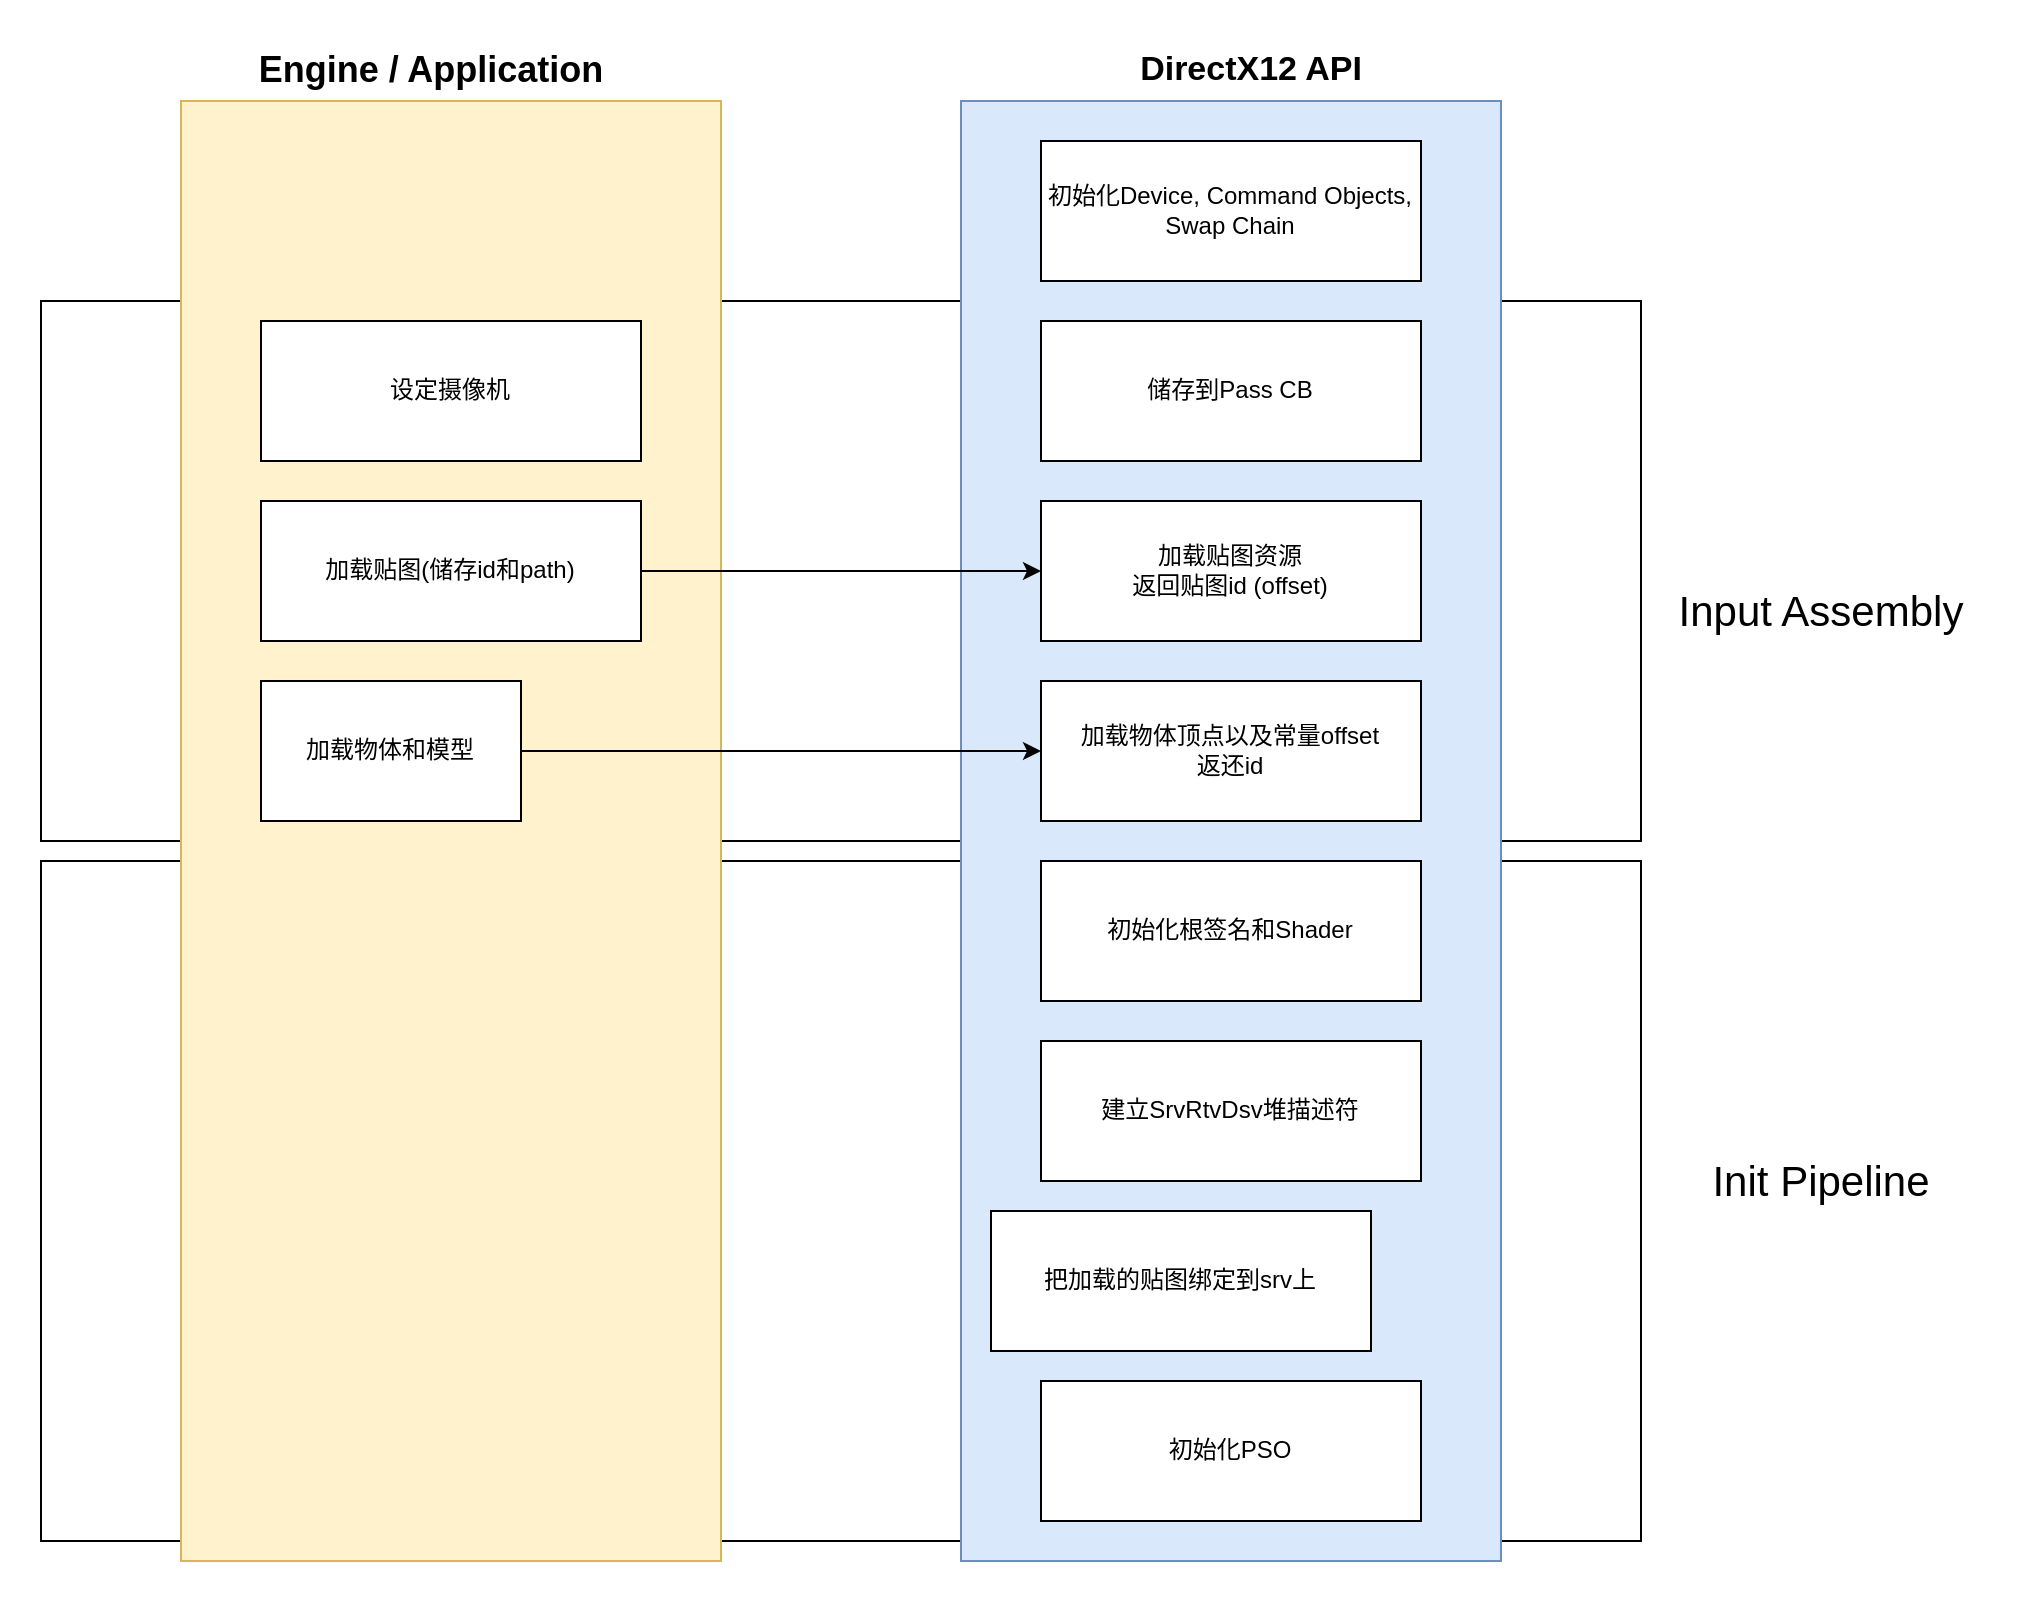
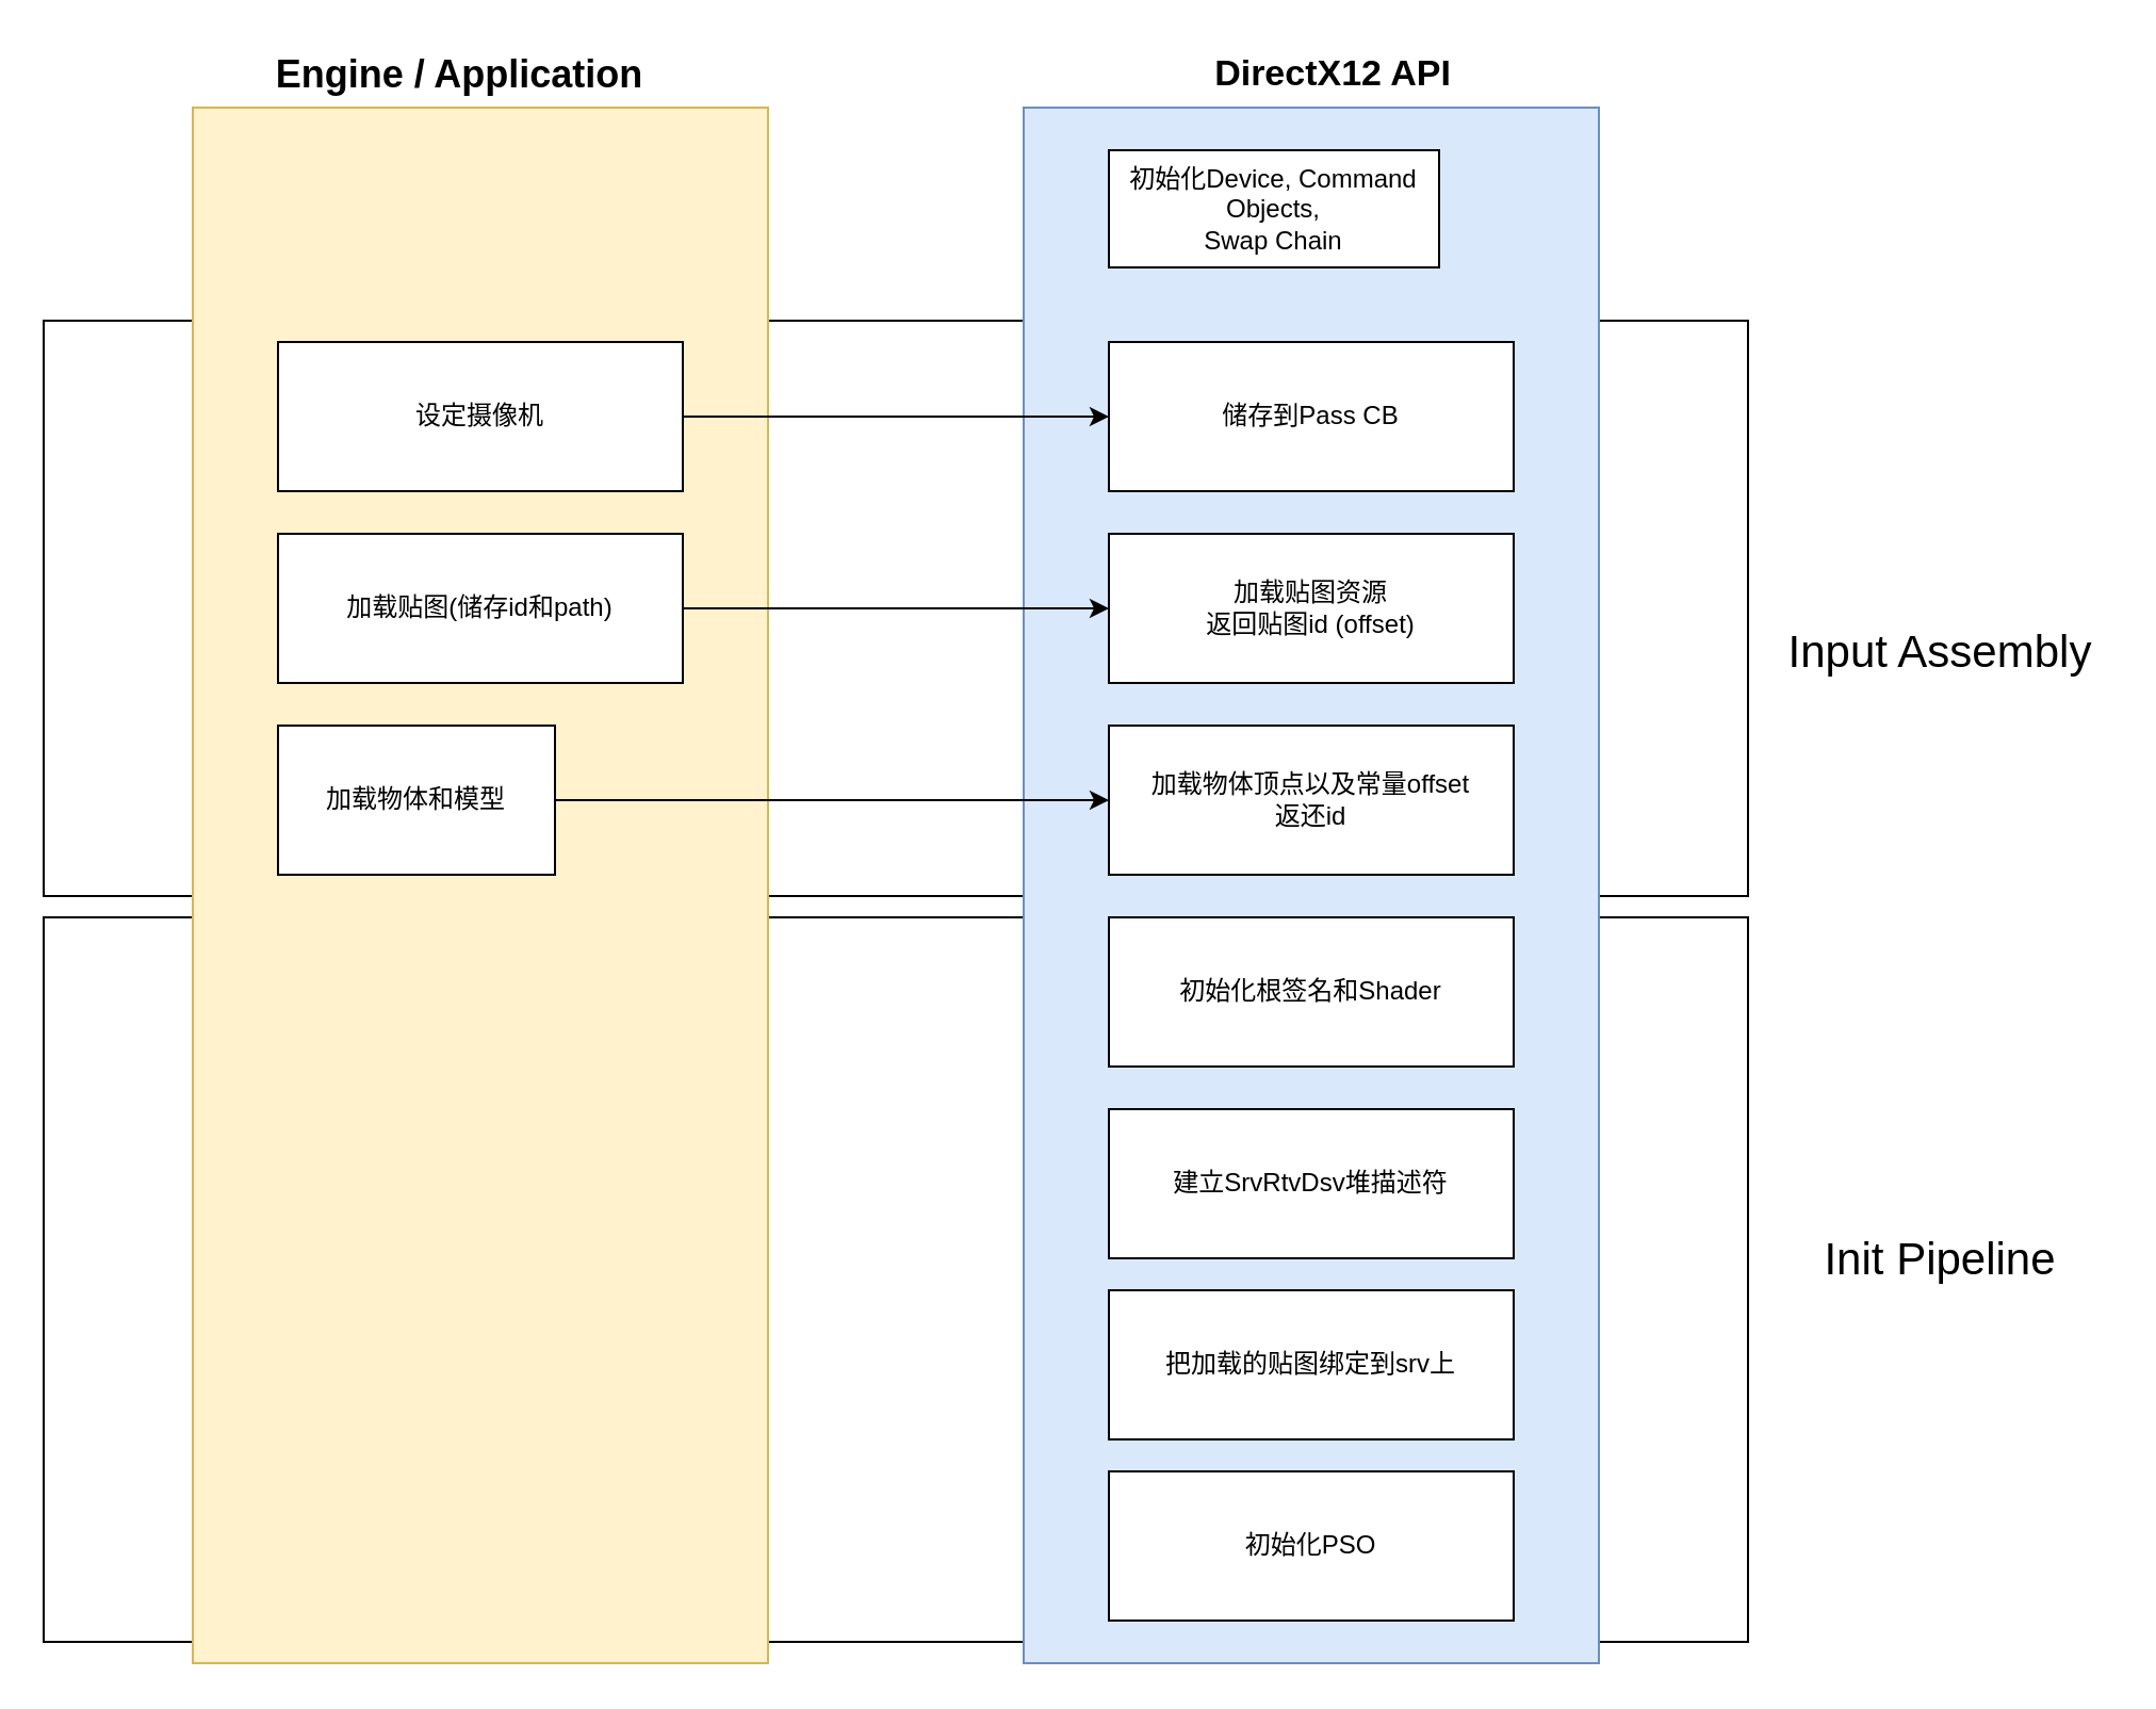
- <mxCell id="6" value="&lt;div&gt;初始化Device, Command Objects,&lt;/div&gt;&lt;div&gt;Swap Chain&lt;br&gt;&lt;/div&gt;" style="rounded=0;whiteSpace=wrap;html=1;" vertex="1" parent="1"><mxGeometry x="520" y="70" width="190" height="70" as="geometry" /></mxCell>
+ <mxCell id="6" value="&lt;div&gt;初始化Device, Command Objects,&lt;/div&gt;&lt;div&gt;Swap Chain&lt;br&gt;&lt;/div&gt;" style="rounded=0;whiteSpace=wrap;html=1;" vertex="1" parent="1"><mxGeometry x="520" y="70" width="155" height="55" as="geometry" /></mxCell>
+ <mxCell id="9" style="edgeStyle=orthogonalEdgeStyle;rounded=0;orthogonalLoop=1;jettySize=auto;html=1;entryX=0;entryY=0.5;entryDx=0;entryDy=0;fontSize=21;" edge="1" parent="1" source="10" target="23"><mxGeometry relative="1" as="geometry" /></mxCell>
- <mxCell id="19" value="把加载的贴图绑定到srv上" style="rounded=0;whiteSpace=wrap;html=1;" vertex="1" parent="1"><mxGeometry x="495" y="605" width="190" height="70" as="geometry" /></mxCell>
+ <mxCell id="19" value="把加载的贴图绑定到srv上" style="rounded=0;whiteSpace=wrap;html=1;" vertex="1" parent="1"><mxGeometry x="520" y="605" width="190" height="70" as="geometry" /></mxCell>
